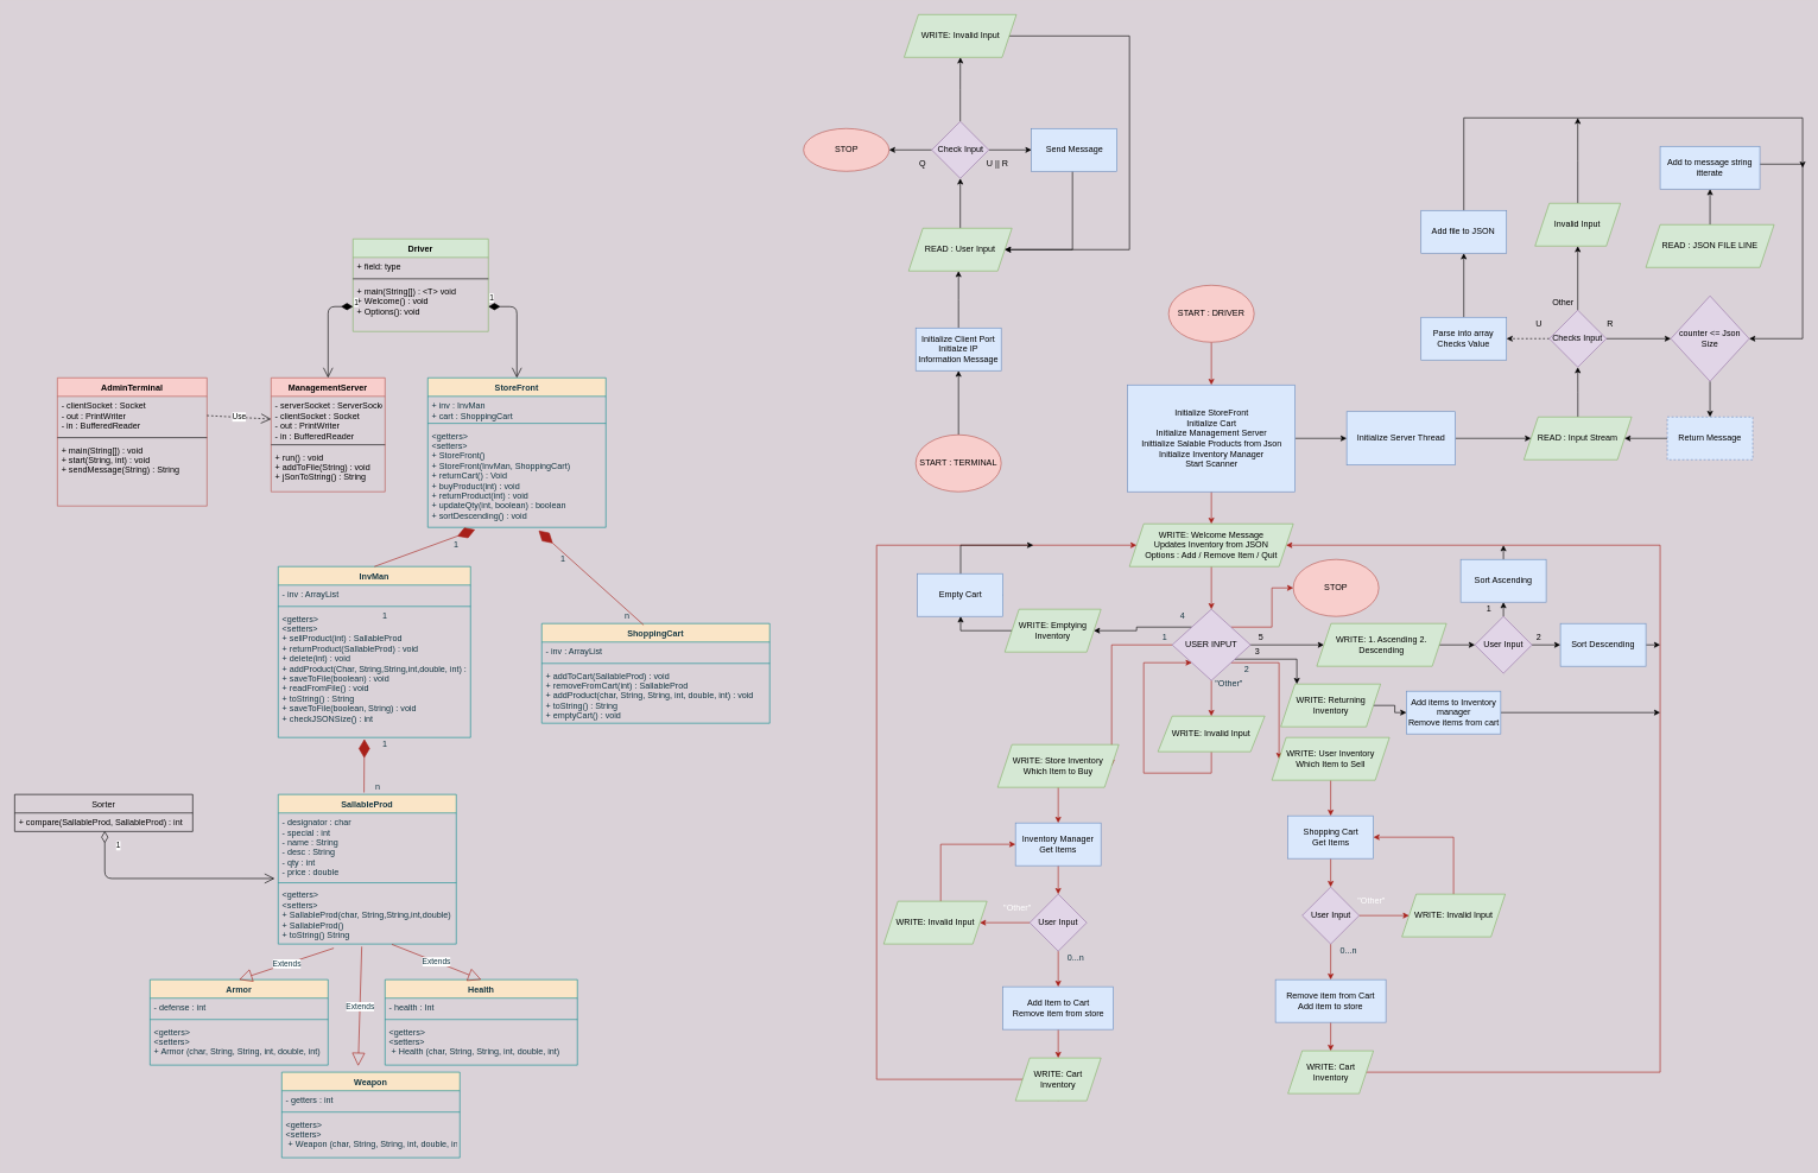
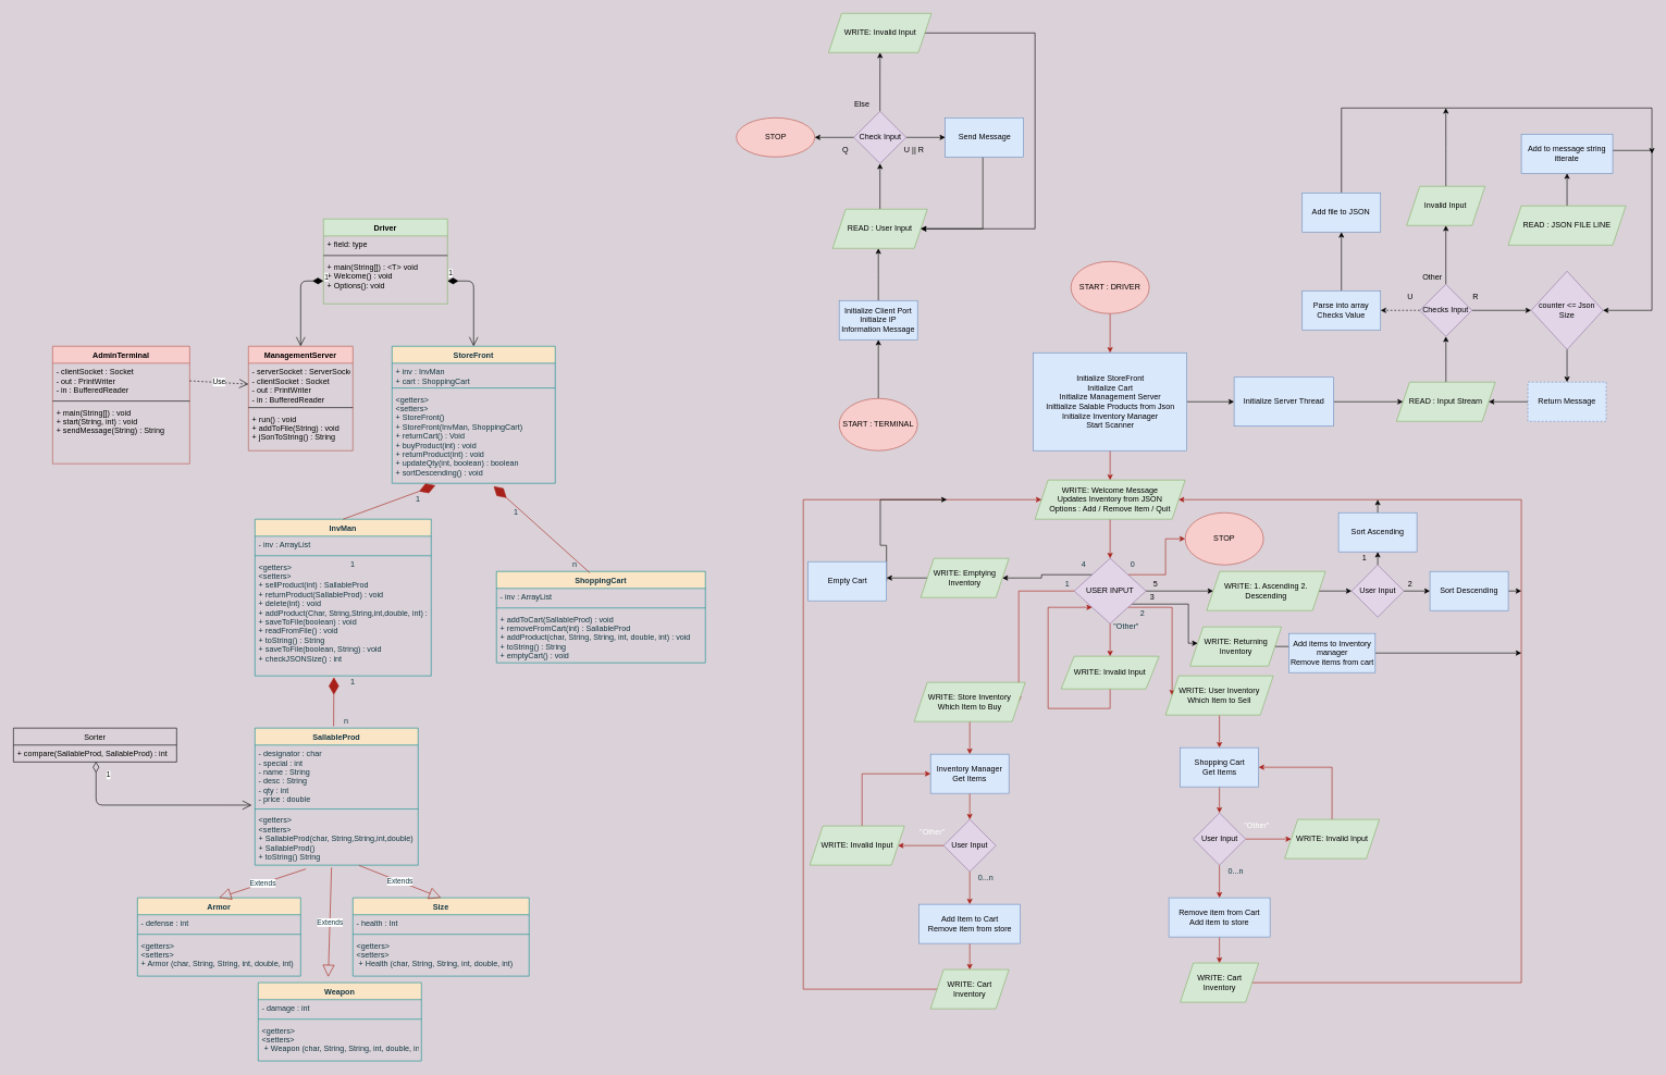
+ <mxCell id="173" value="Else" style="text;html=1;strokeColor=none;fillColor=none;align=center;verticalAlign=middle;whiteSpace=wrap;rounded=0;" vertex="1" parent="1"><mxGeometry x="1300" y="150" width="40" height="20" as="geometry" /></mxCell>
- <mxCell id="97" value="Empty Cart" style="whiteSpace=wrap;html=1;fillColor=#dae8fc;strokeColor=#6c8ebf;" parent="1" vertex="1"><mxGeometry x="1287.5" y="805" width="120" height="60" as="geometry" /></mxCell>
+ <mxCell id="97" value="Empty Cart" style="whiteSpace=wrap;html=1;fillColor=#dae8fc;strokeColor=#6c8ebf;" parent="1" vertex="1"><mxGeometry x="1237.5" y="860" width="120" height="60" as="geometry" /></mxCell>
+ <mxCell id="27" value="0" style="text;html=1;strokeColor=none;fillColor=none;align=center;verticalAlign=middle;whiteSpace=wrap;rounded=0;fontColor=#143642;" parent="1" vertex="1"><mxGeometry x="1715" y="855" width="40" height="20" as="geometry" /></mxCell>
- <mxCell id="100" value="WRITE: Returning Inventory" style="shape=parallelogram;perimeter=parallelogramPerimeter;whiteSpace=wrap;html=1;fixedSize=1;fillColor=#d5e8d4;strokeColor=#82b366;" parent="1" vertex="1"><mxGeometry x="1797.5" y="960" width="140" height="60" as="geometry" /></mxCell>
+ <mxCell id="100" value="WRITE: Returning Inventory" style="shape=parallelogram;perimeter=parallelogramPerimeter;whiteSpace=wrap;html=1;fixedSize=1;fillColor=#d5e8d4;strokeColor=#82b366;" parent="1" vertex="1"><mxGeometry x="1822.5" y="960" width="140" height="60" as="geometry" /></mxCell>
- <mxCell id="87" value="Health" style="swimlane;fontStyle=1;align=center;verticalAlign=top;childLayout=stackLayout;horizontal=1;startSize=26;horizontalStack=0;resizeParent=1;resizeParentMax=0;resizeLast=0;collapsible=1;marginBottom=0;rounded=0;sketch=0;fontColor=#143642;strokeColor=#0F8B8D;fillColor=#FAE5C7;" parent="1" vertex="1"><mxGeometry x="540" y="1375" width="270" height="120" as="geometry" /></mxCell>
+ <mxCell id="87" value="Size" style="swimlane;fontStyle=1;align=center;verticalAlign=top;childLayout=stackLayout;horizontal=1;startSize=26;horizontalStack=0;resizeParent=1;resizeParentMax=0;resizeLast=0;collapsible=1;marginBottom=0;rounded=0;sketch=0;fontColor=#143642;strokeColor=#0F8B8D;fillColor=#FAE5C7;" parent="1" vertex="1"><mxGeometry x="540" y="1375" width="270" height="120" as="geometry" /></mxCell>
- <mxCell id="80" value="- getters : int" style="text;strokeColor=none;fillColor=none;align=left;verticalAlign=top;spacingLeft=4;spacingRight=4;overflow=hidden;rotatable=0;points=[[0,0.5],[1,0.5]];portConstraint=eastwest;fontColor=#143642;" parent="79" vertex="1"><mxGeometry y="26" width="250" height="26" as="geometry" /></mxCell>
+ <mxCell id="80" value="- damage : int" style="text;strokeColor=none;fillColor=none;align=left;verticalAlign=top;spacingLeft=4;spacingRight=4;overflow=hidden;rotatable=0;points=[[0,0.5],[1,0.5]];portConstraint=eastwest;fontColor=#143642;" parent="79" vertex="1"><mxGeometry y="26" width="250" height="26" as="geometry" /></mxCell>
